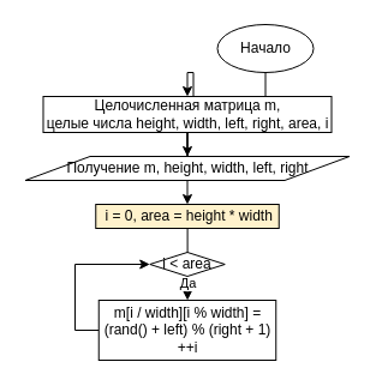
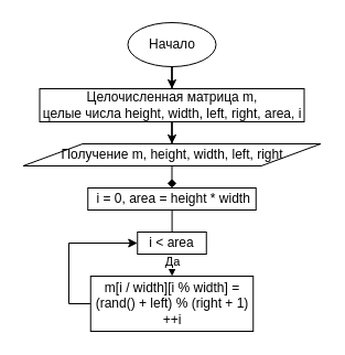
- <mxCell id="3" value="Начало" style="ellipse;whiteSpace=wrap;html=1;" vertex="1" parent="1"><mxGeometry x="180.5" y="20" width="80" height="40" as="geometry" /></mxCell>
+ <mxCell id="3" value="Начало" style="ellipse;whiteSpace=wrap;html=1;" vertex="1" parent="1"><mxGeometry x="115.5" y="20" width="80" height="40" as="geometry" /></mxCell>
- <mxCell id="6" style="edgeStyle=orthogonalEdgeStyle;rounded=0;orthogonalLoop=1;jettySize=auto;html=1;" edge="1" parent="1" source="7" target="9"><mxGeometry relative="1" as="geometry" /></mxCell>
+ <mxCell id="6" style="edgeStyle=orthogonalEdgeStyle;rounded=0;orthogonalLoop=1;jettySize=auto;html=1;endArrow=diamond;" edge="1" parent="1" source="7" target="9"><mxGeometry relative="1" as="geometry" /></mxCell>
- <mxCell id="9" value="&amp;nbsp;i = 0, area = height * width" style="rounded=0;whiteSpace=wrap;html=1;fillColor=#fff2cc;" vertex="1" parent="1"><mxGeometry x="79.25" y="170" width="152.5" height="20" as="geometry" /></mxCell>
+ <mxCell id="9" value="&amp;nbsp;i = 0, area = height * width" style="rounded=0;whiteSpace=wrap;html=1;" vertex="1" parent="1"><mxGeometry x="79.25" y="170" width="152.5" height="20" as="geometry" /></mxCell>
- <mxCell id="12" value="i &amp;lt; area" style="rhombus;whiteSpace=wrap;html=1;" vertex="1" parent="1"><mxGeometry x="124.25" y="210" width="62.5" height="20" as="geometry" /></mxCell>
+ <mxCell id="12" value="i &amp;lt; area" style="whiteSpace=wrap;html=1;rounded=0;" vertex="1" parent="1"><mxGeometry x="124.25" y="210" width="62.5" height="20" as="geometry" /></mxCell>
